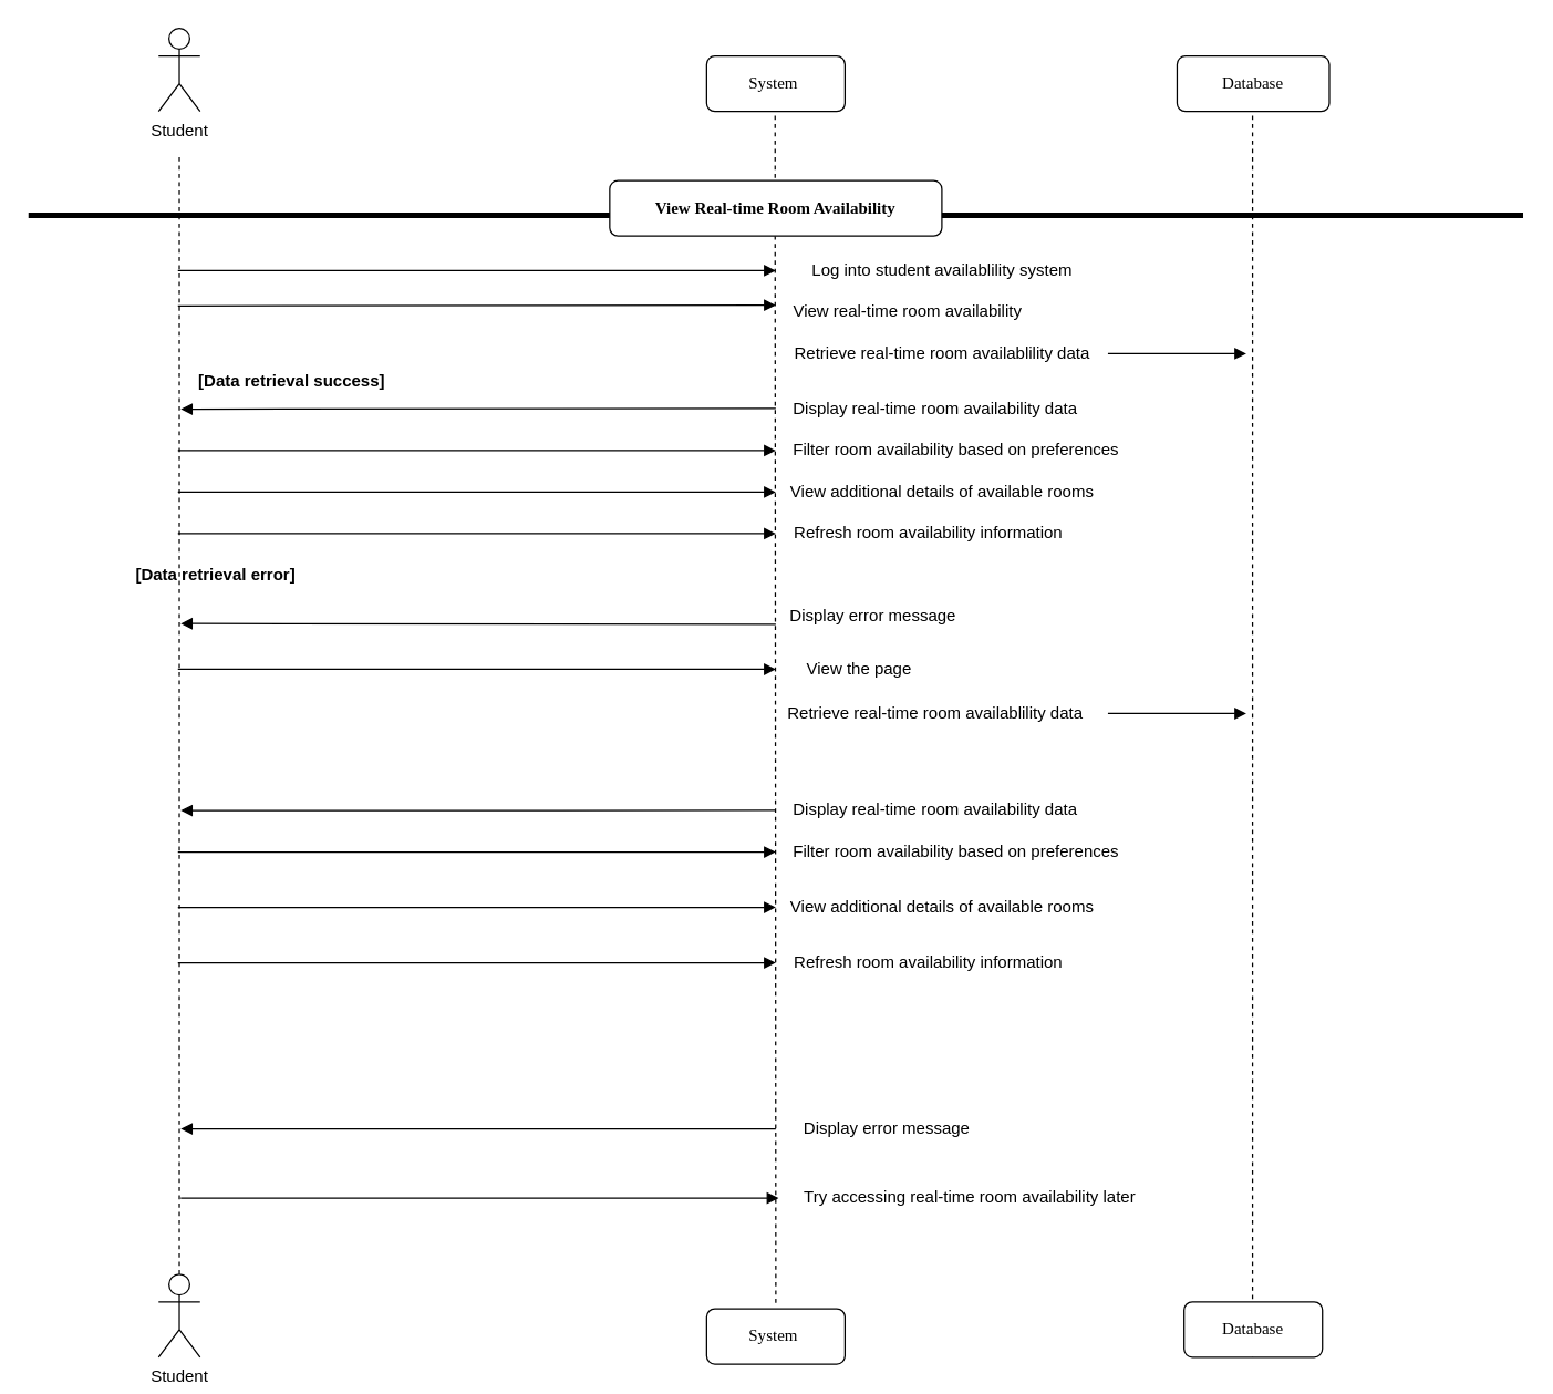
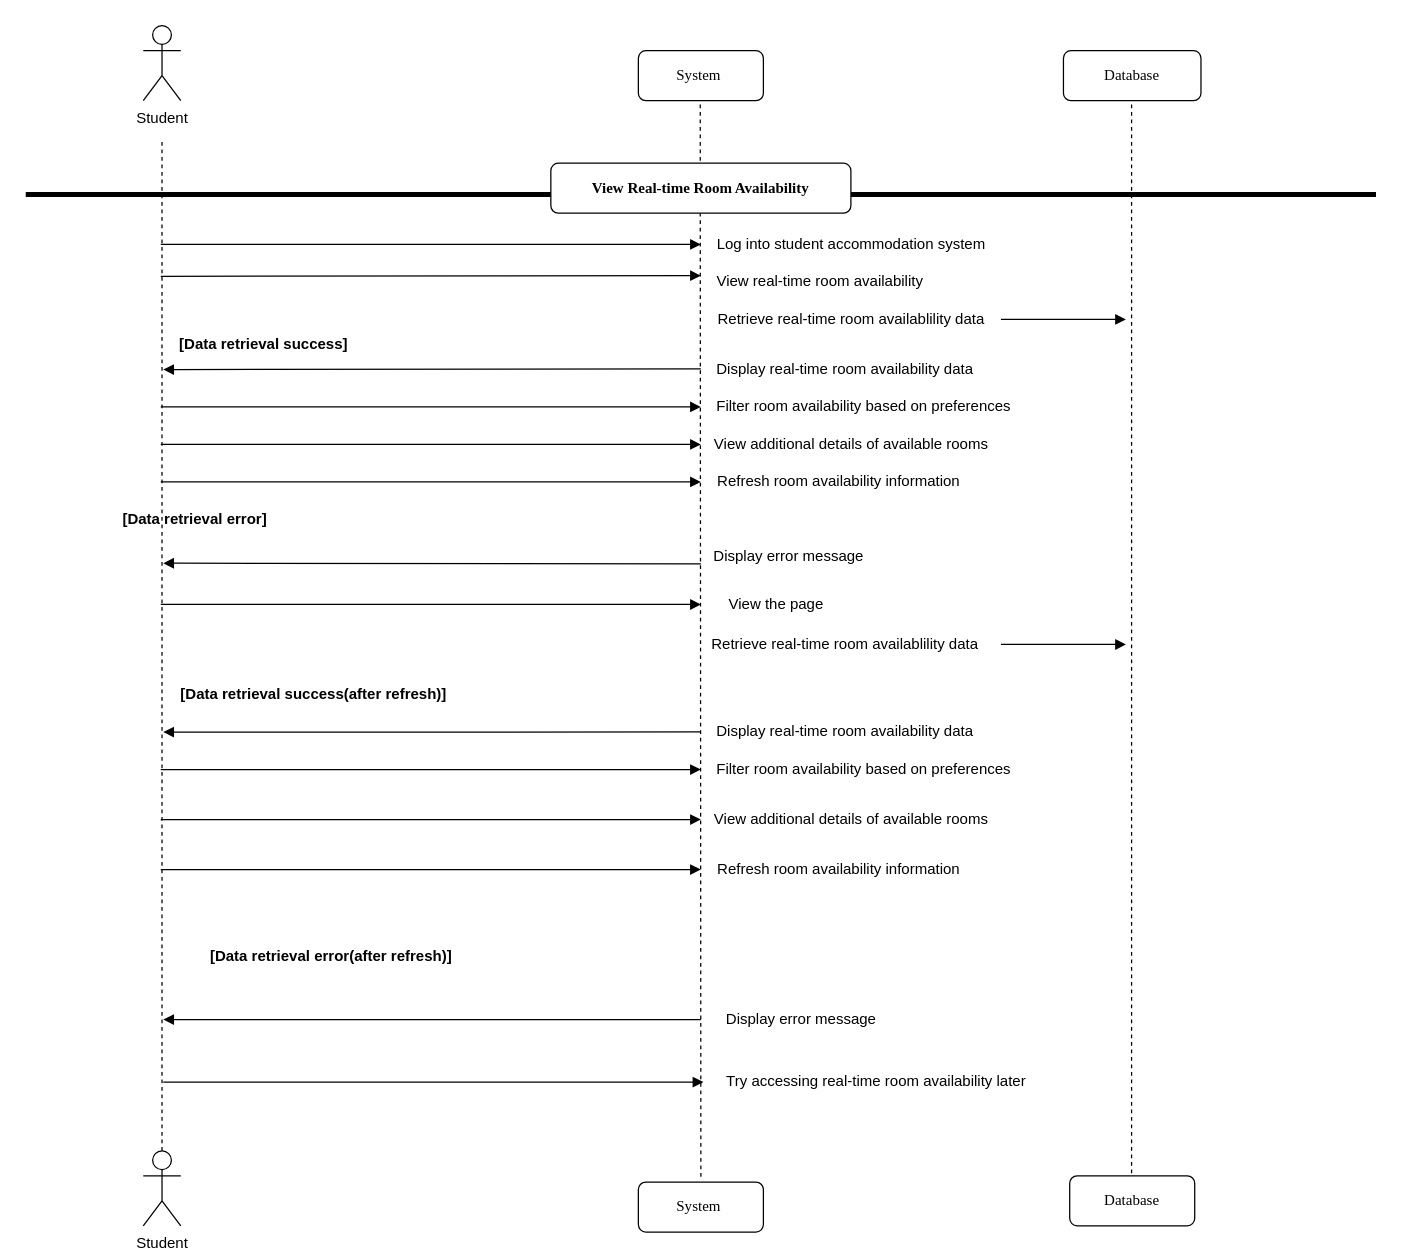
- <mxCell id="5" value="Log into student availablility system" style="text;html=1;align=center;verticalAlign=middle;resizable=0;points=[];autosize=1;strokeColor=none;fillColor=none;" vertex="1" parent="1"><mxGeometry x="560" y="180" width="240" height="30" as="geometry" /></mxCell>
+ <mxCell id="5" value="Log into student accommodation system" style="text;html=1;align=center;verticalAlign=middle;resizable=0;points=[];autosize=1;strokeColor=none;fillColor=none;" vertex="1" parent="1"><mxGeometry x="560" y="180" width="240" height="30" as="geometry" /></mxCell>
+ <mxCell id="36" value="&lt;b&gt;[Data retrieval success(after refresh)]&lt;/b&gt;" style="text;html=1;align=center;verticalAlign=middle;resizable=0;points=[];autosize=1;strokeColor=none;fillColor=none;" vertex="1" parent="1"><mxGeometry x="130" y="540" width="240" height="30" as="geometry" /></mxCell>
+ <mxCell id="43" value="&lt;b&gt;[Data retrieval error(after refresh)]&lt;/b&gt;" style="text;html=1;align=center;verticalAlign=middle;resizable=0;points=[];autosize=1;strokeColor=none;fillColor=none;" vertex="1" parent="1"><mxGeometry x="154" y="750" width="220" height="30" as="geometry" /></mxCell>
